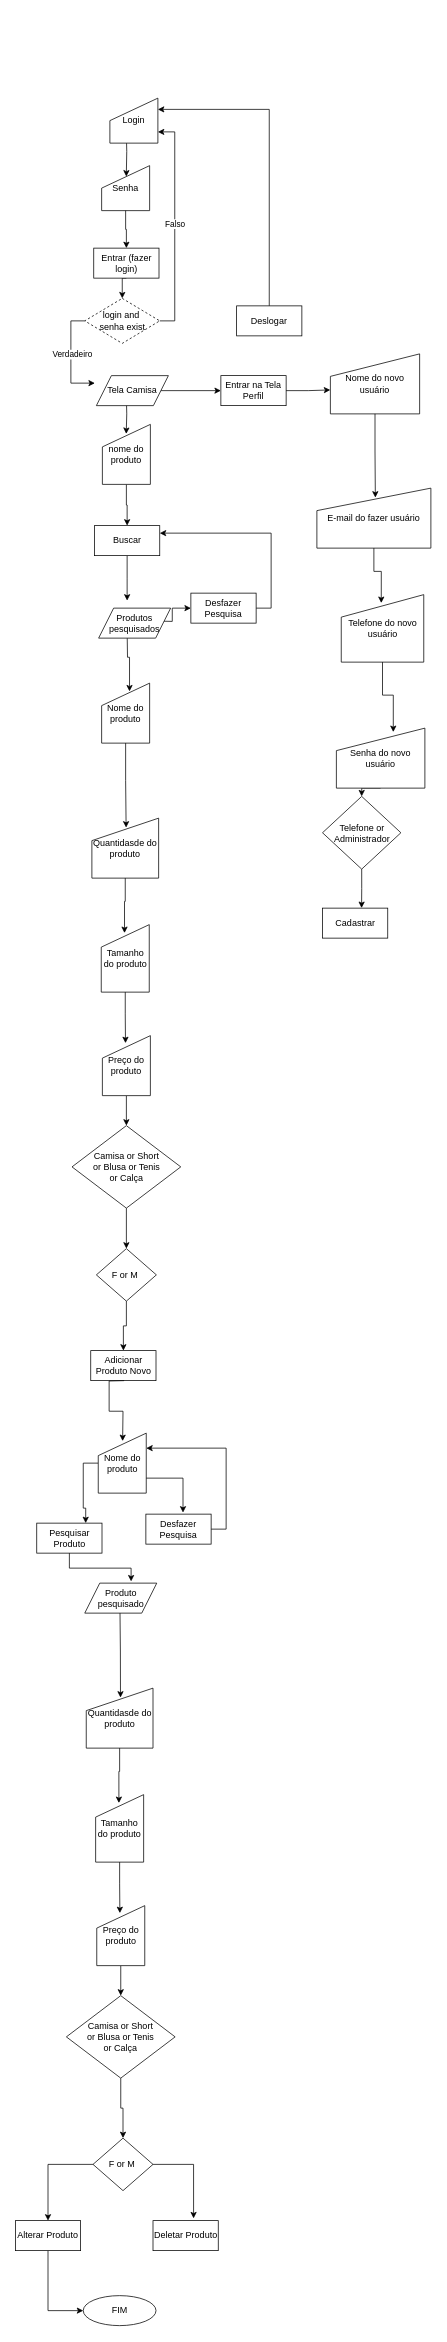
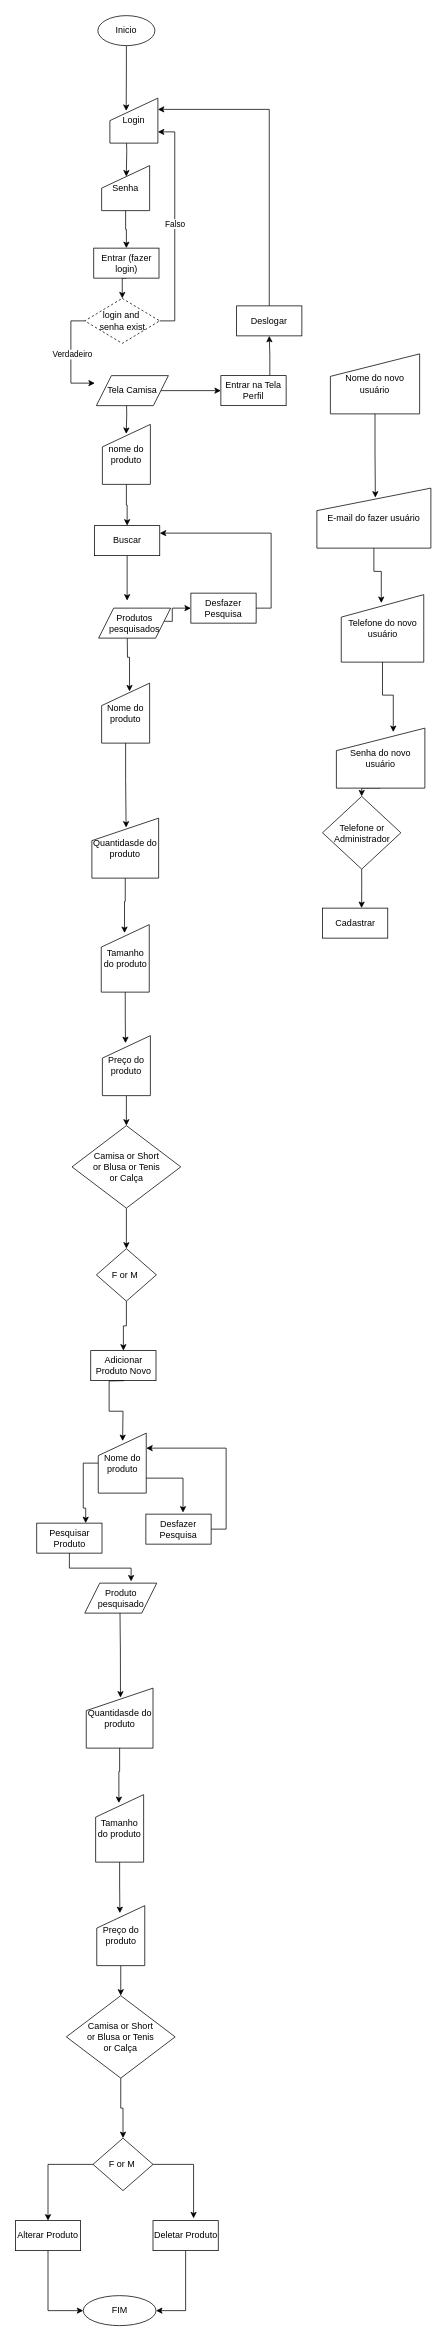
+ <mxCell id="3" value="Inicio" style="ellipse;whiteSpace=wrap;html=1;" parent="1" vertex="1"><mxGeometry x="130" y="20" width="76" height="40" as="geometry" /></mxCell>
+ <mxCell id="2" style="edgeStyle=orthogonalEdgeStyle;rounded=0;orthogonalLoop=1;jettySize=auto;html=1;exitX=0.5;exitY=1;exitDx=0;exitDy=0;entryX=0.34;entryY=0.284;entryDx=0;entryDy=0;entryPerimeter=0;" edge="1" parent="1" source="3" target="9"><mxGeometry relative="1" as="geometry"><mxPoint x="168.256" y="131.46" as="targetPoint" /></mxGeometry></mxCell>
+ <mxCell id="65" style="edgeStyle=orthogonalEdgeStyle;rounded=0;orthogonalLoop=1;jettySize=auto;html=1;exitX=0.75;exitY=0;exitDx=0;exitDy=0;entryX=0.5;entryY=1;entryDx=0;entryDy=0;" edge="1" parent="1" source="66" target="68"><mxGeometry relative="1" as="geometry" /></mxCell>
- <mxCell id="80" style="edgeStyle=orthogonalEdgeStyle;rounded=0;orthogonalLoop=1;jettySize=auto;html=1;exitX=1;exitY=0.5;exitDx=0;exitDy=0;entryX=-0.001;entryY=0.601;entryDx=0;entryDy=0;entryPerimeter=0;" edge="1" parent="1" source="66" target="69"><mxGeometry relative="1" as="geometry" /></mxCell>
+ <mxCell id="62" style="edgeStyle=orthogonalEdgeStyle;rounded=0;orthogonalLoop=1;jettySize=auto;html=1;exitX=0.5;exitY=1;exitDx=0;exitDy=0;entryX=1;entryY=0.5;entryDx=0;entryDy=0;" edge="1" parent="1" source="63" target="81"><mxGeometry relative="1" as="geometry" /></mxCell>
